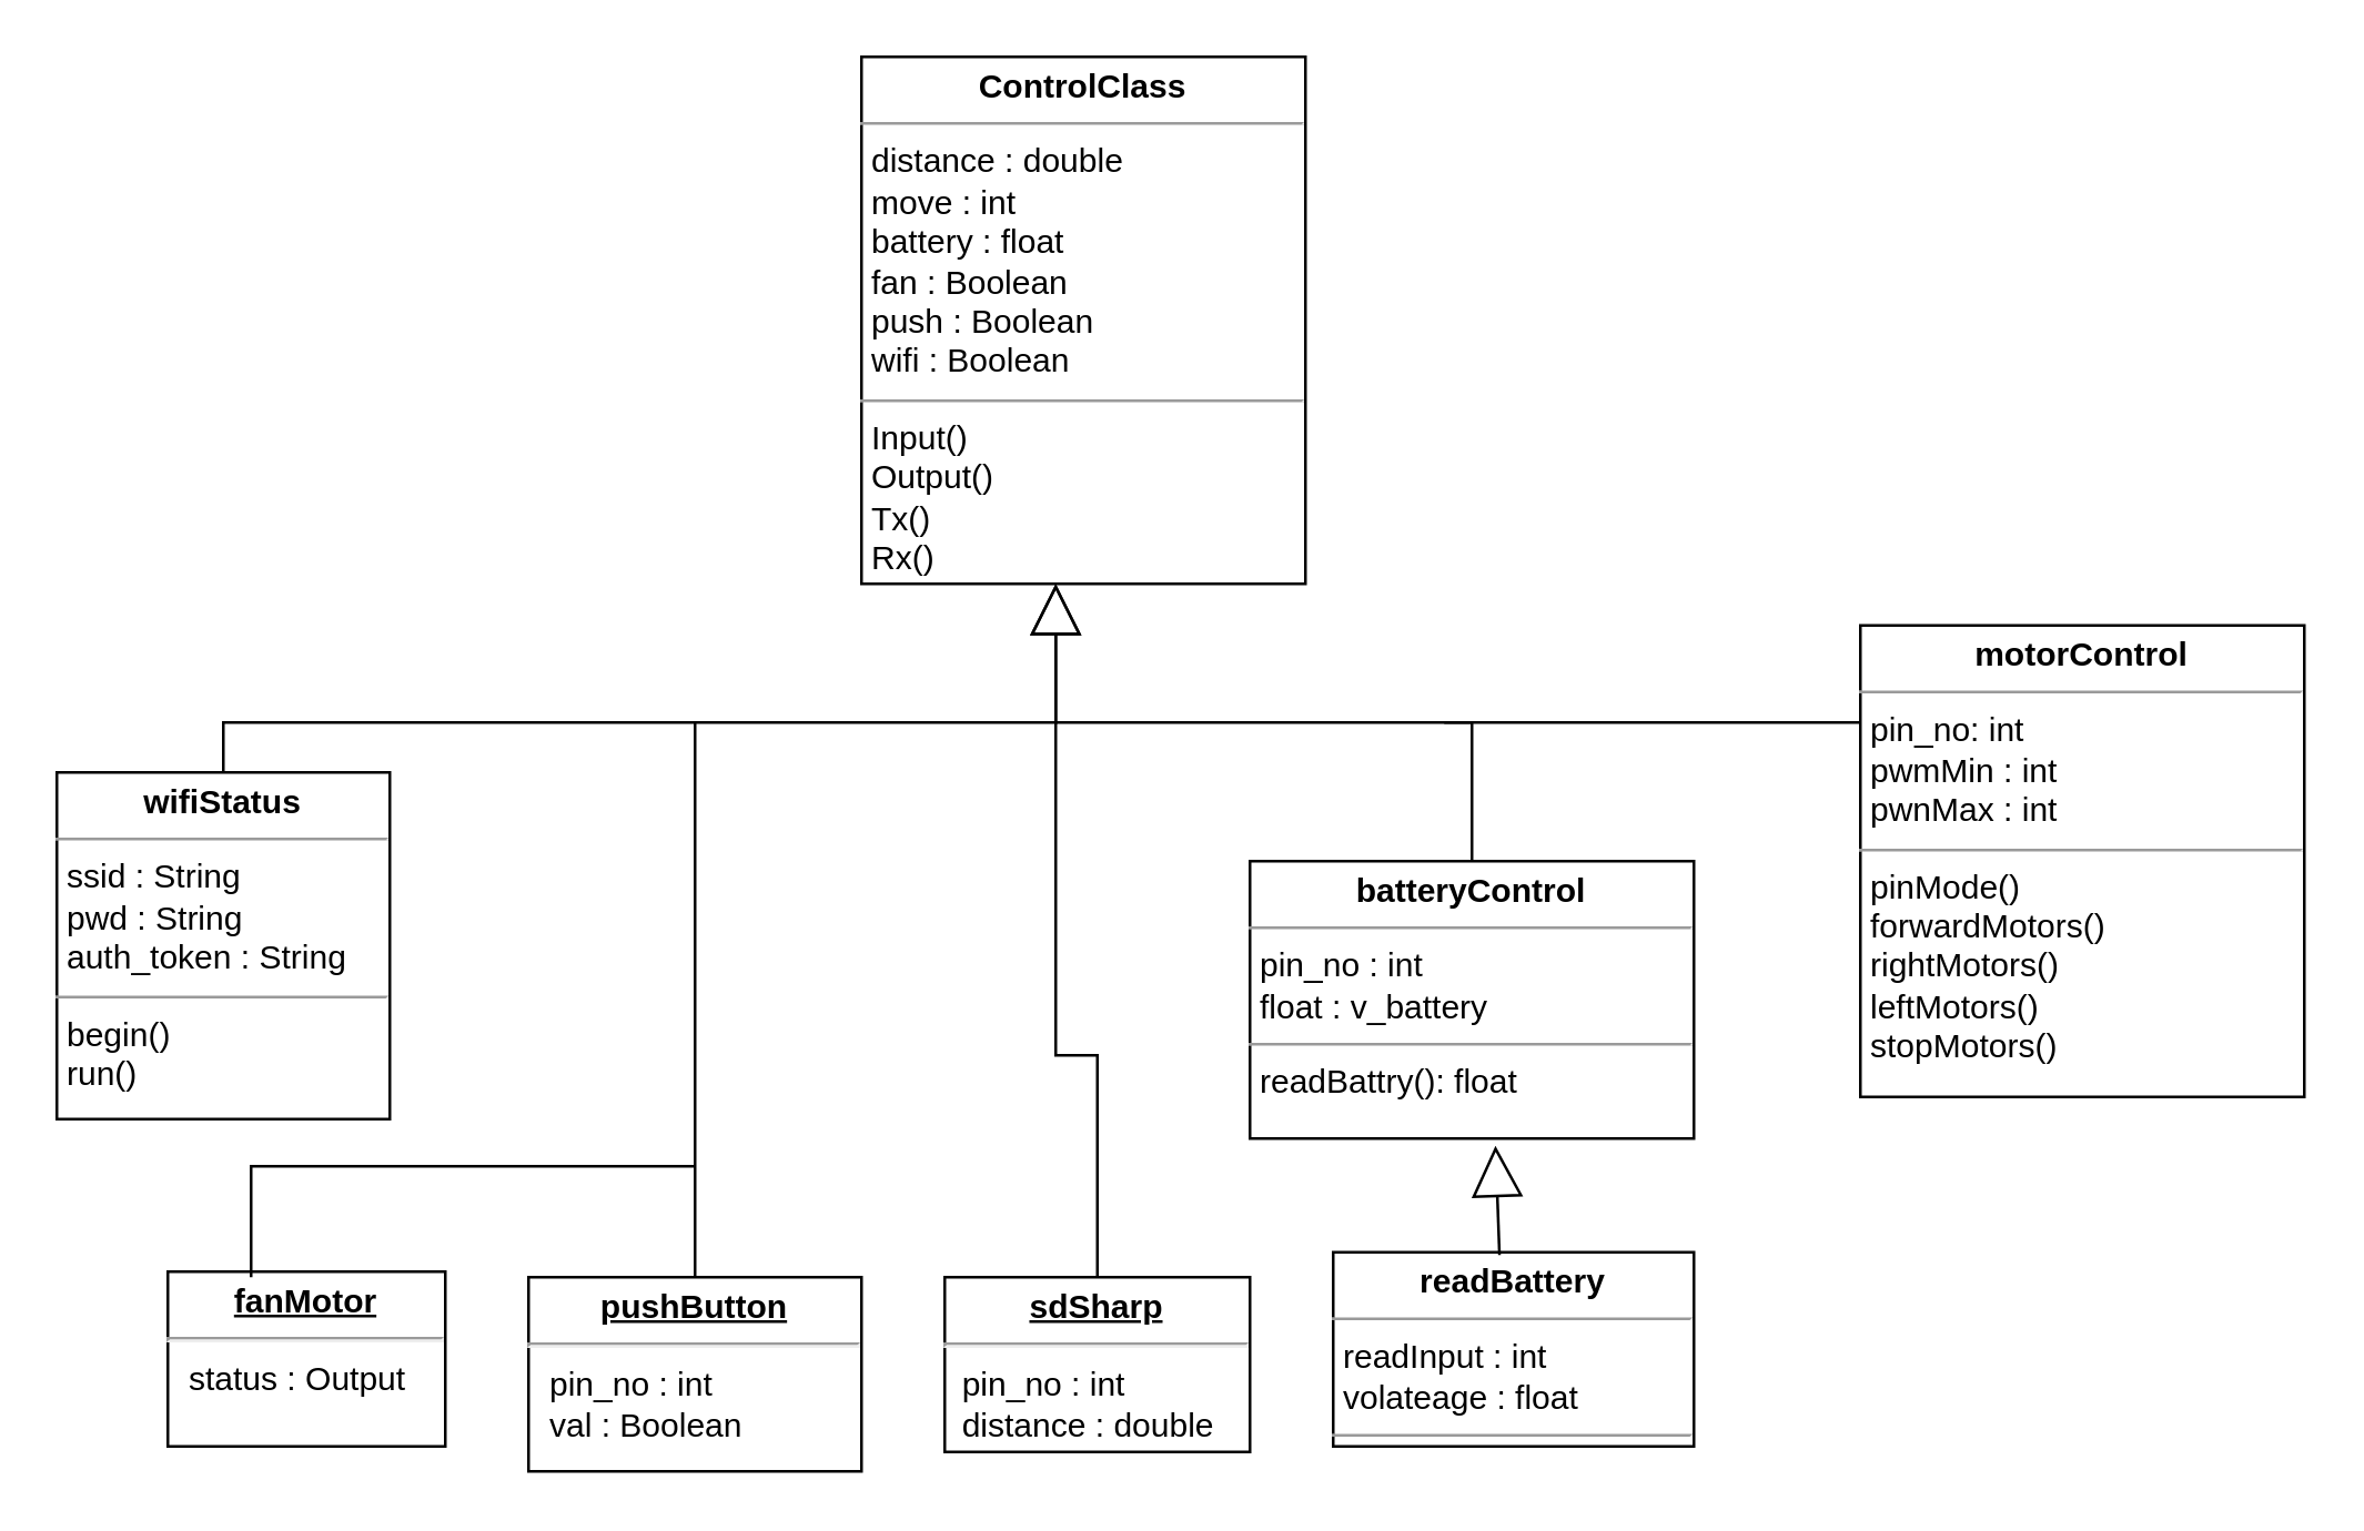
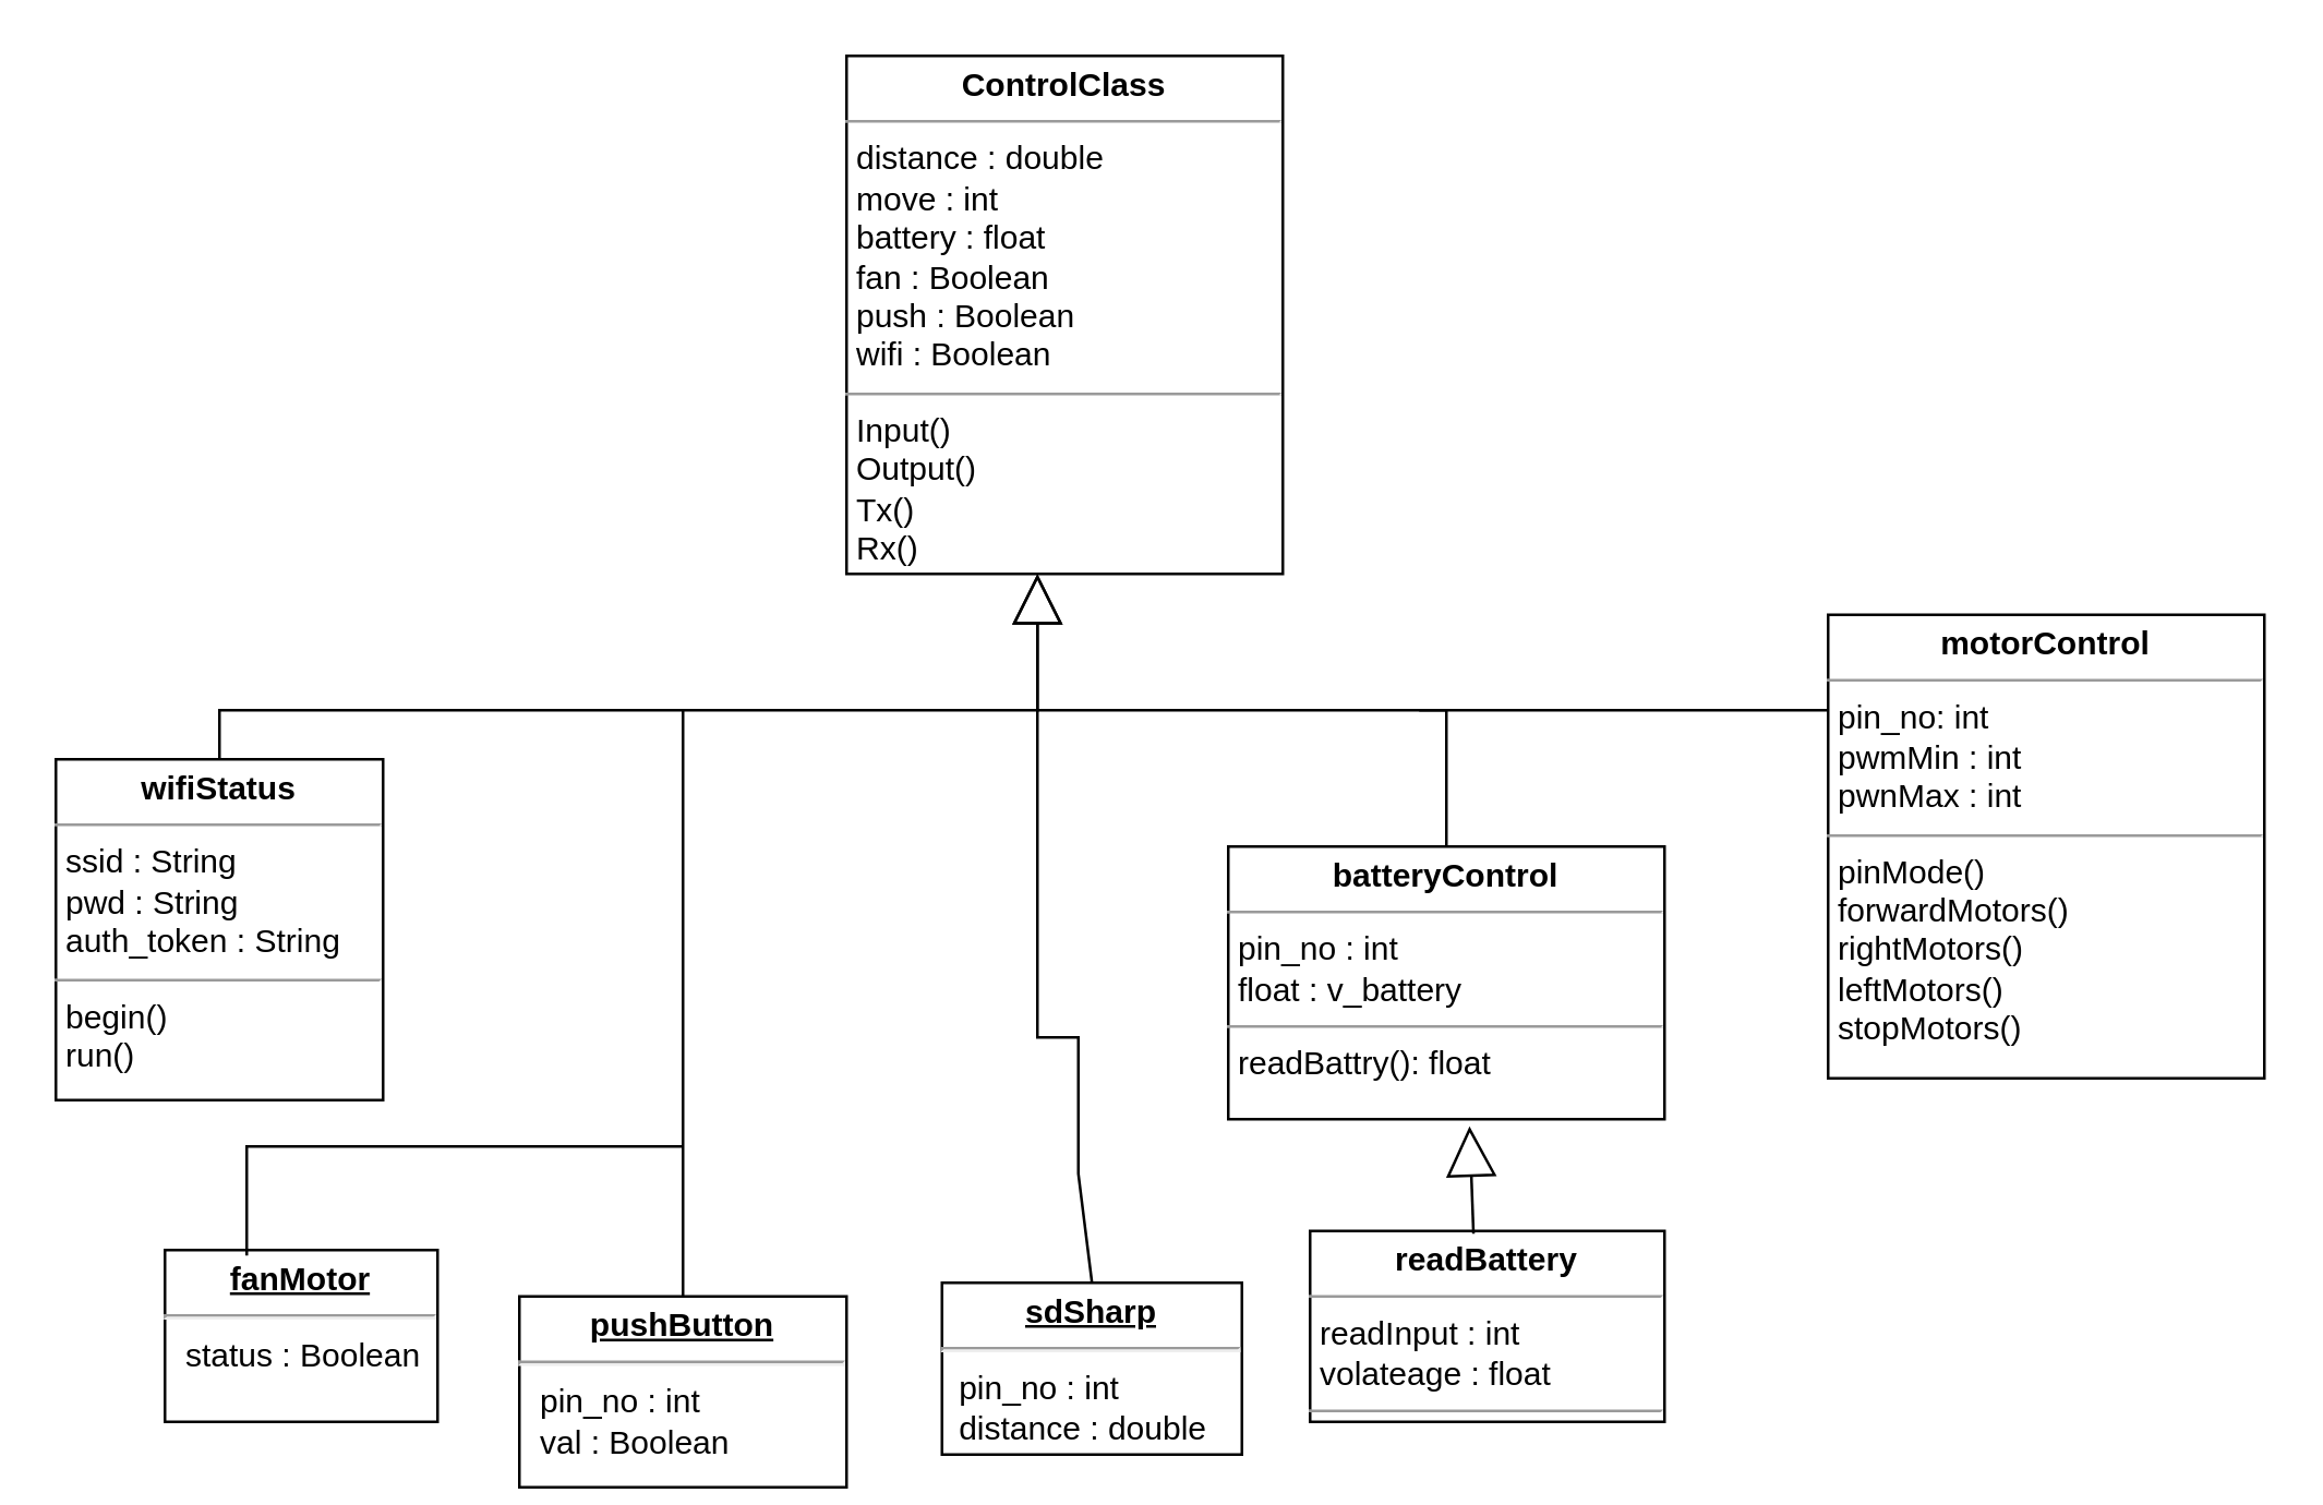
- <mxCell id="7" value="&lt;p style=&quot;margin: 0px ; margin-top: 4px ; text-align: center ; text-decoration: underline&quot;&gt;&lt;b&gt;fanMotor&lt;/b&gt;&lt;/p&gt;&lt;hr&gt;&lt;p style=&quot;margin: 0px ; margin-left: 8px&quot;&gt;status : Output&lt;/p&gt;" style="verticalAlign=top;align=left;overflow=fill;fontSize=12;fontFamily=Helvetica;html=1;" parent="1" vertex="1"><mxGeometry x="60" y="458" width="100" height="63" as="geometry" /></mxCell>
+ <mxCell id="7" value="&lt;p style=&quot;margin: 0px ; margin-top: 4px ; text-align: center ; text-decoration: underline&quot;&gt;&lt;b&gt;fanMotor&lt;/b&gt;&lt;/p&gt;&lt;hr&gt;&lt;p style=&quot;margin: 0px ; margin-left: 8px&quot;&gt;status : Boolean&lt;/p&gt;" style="verticalAlign=top;align=left;overflow=fill;fontSize=12;fontFamily=Helvetica;html=1;" parent="1" vertex="1"><mxGeometry x="60" y="458" width="100" height="63" as="geometry" /></mxCell>
- <mxCell id="5" value="&lt;p style=&quot;margin: 0px ; margin-top: 4px ; text-align: center ; text-decoration: underline&quot;&gt;&lt;b&gt;sdSharp&lt;/b&gt;&lt;/p&gt;&lt;hr&gt;&amp;nbsp; pin_no : int&lt;br&gt;&amp;nbsp; distance :&amp;nbsp;&lt;span&gt;double&lt;/span&gt;&lt;br&gt;" style="verticalAlign=top;align=left;overflow=fill;fontSize=12;fontFamily=Helvetica;html=1;" parent="1" vertex="1"><mxGeometry x="340" y="460" width="110" height="63" as="geometry" /></mxCell>
+ <mxCell id="5" value="&lt;p style=&quot;margin: 0px ; margin-top: 4px ; text-align: center ; text-decoration: underline&quot;&gt;&lt;b&gt;sdSharp&lt;/b&gt;&lt;/p&gt;&lt;hr&gt;&amp;nbsp; pin_no : int&lt;br&gt;&amp;nbsp; distance :&amp;nbsp;&lt;span&gt;double&lt;/span&gt;&lt;br&gt;" style="verticalAlign=top;align=left;overflow=fill;fontSize=12;fontFamily=Helvetica;html=1;" parent="1" vertex="1"><mxGeometry x="345" y="470" width="110" height="63" as="geometry" /></mxCell>
- <mxCell id="6" value="&lt;p style=&quot;margin: 0px ; margin-top: 4px ; text-align: center ; text-decoration: underline&quot;&gt;&lt;b&gt;pushButton&lt;/b&gt;&lt;/p&gt;&lt;hr&gt;&lt;p style=&quot;margin: 0px ; margin-left: 8px&quot;&gt;pin_no : int&lt;/p&gt;&lt;p style=&quot;margin: 0px ; margin-left: 8px&quot;&gt;val : Boolean&lt;/p&gt;" style="verticalAlign=top;align=left;overflow=fill;fontSize=12;fontFamily=Helvetica;html=1;" parent="1" vertex="1"><mxGeometry x="190" y="460" width="120" height="70" as="geometry" /></mxCell>
+ <mxCell id="6" value="&lt;p style=&quot;margin: 0px ; margin-top: 4px ; text-align: center ; text-decoration: underline&quot;&gt;&lt;b&gt;pushButton&lt;/b&gt;&lt;/p&gt;&lt;hr&gt;&lt;p style=&quot;margin: 0px ; margin-left: 8px&quot;&gt;pin_no : int&lt;/p&gt;&lt;p style=&quot;margin: 0px ; margin-left: 8px&quot;&gt;val : Boolean&lt;/p&gt;" style="verticalAlign=top;align=left;overflow=fill;fontSize=12;fontFamily=Helvetica;html=1;" parent="1" vertex="1"><mxGeometry x="190" y="475" width="120" height="70" as="geometry" /></mxCell>
